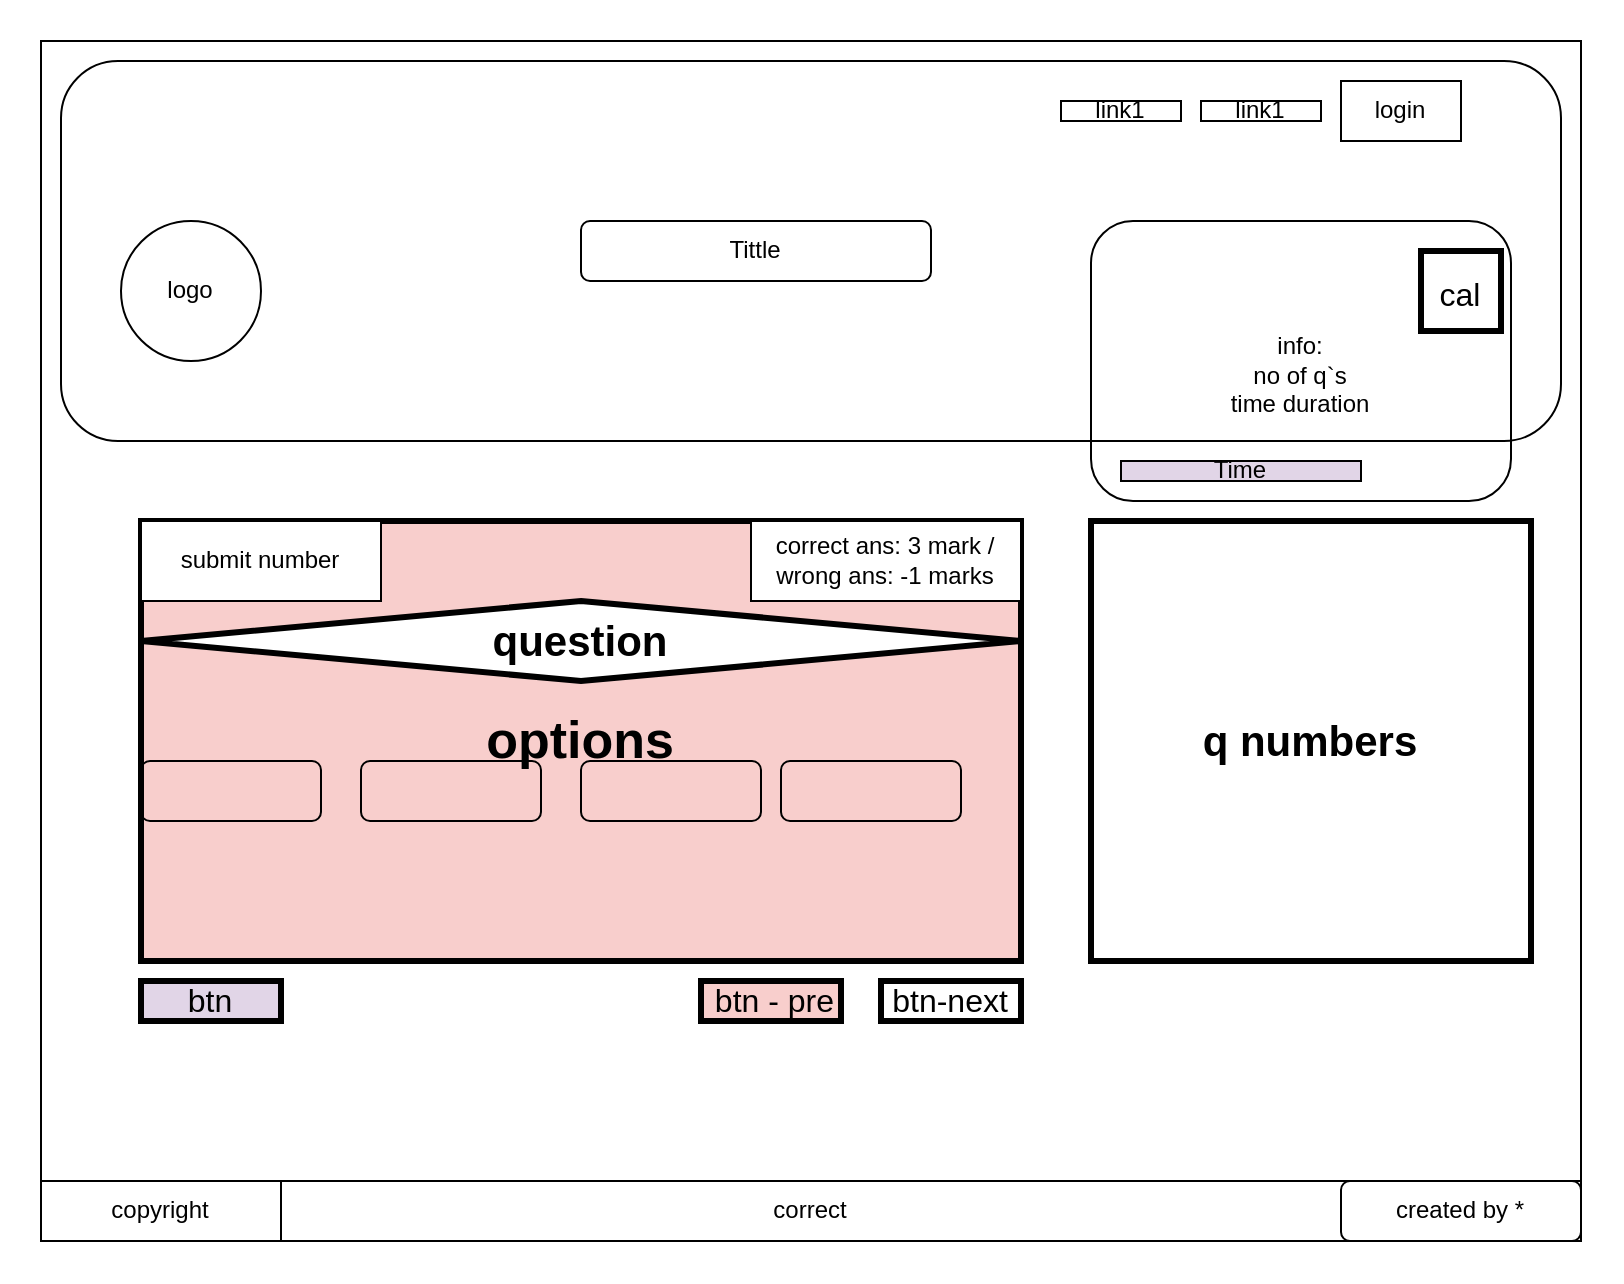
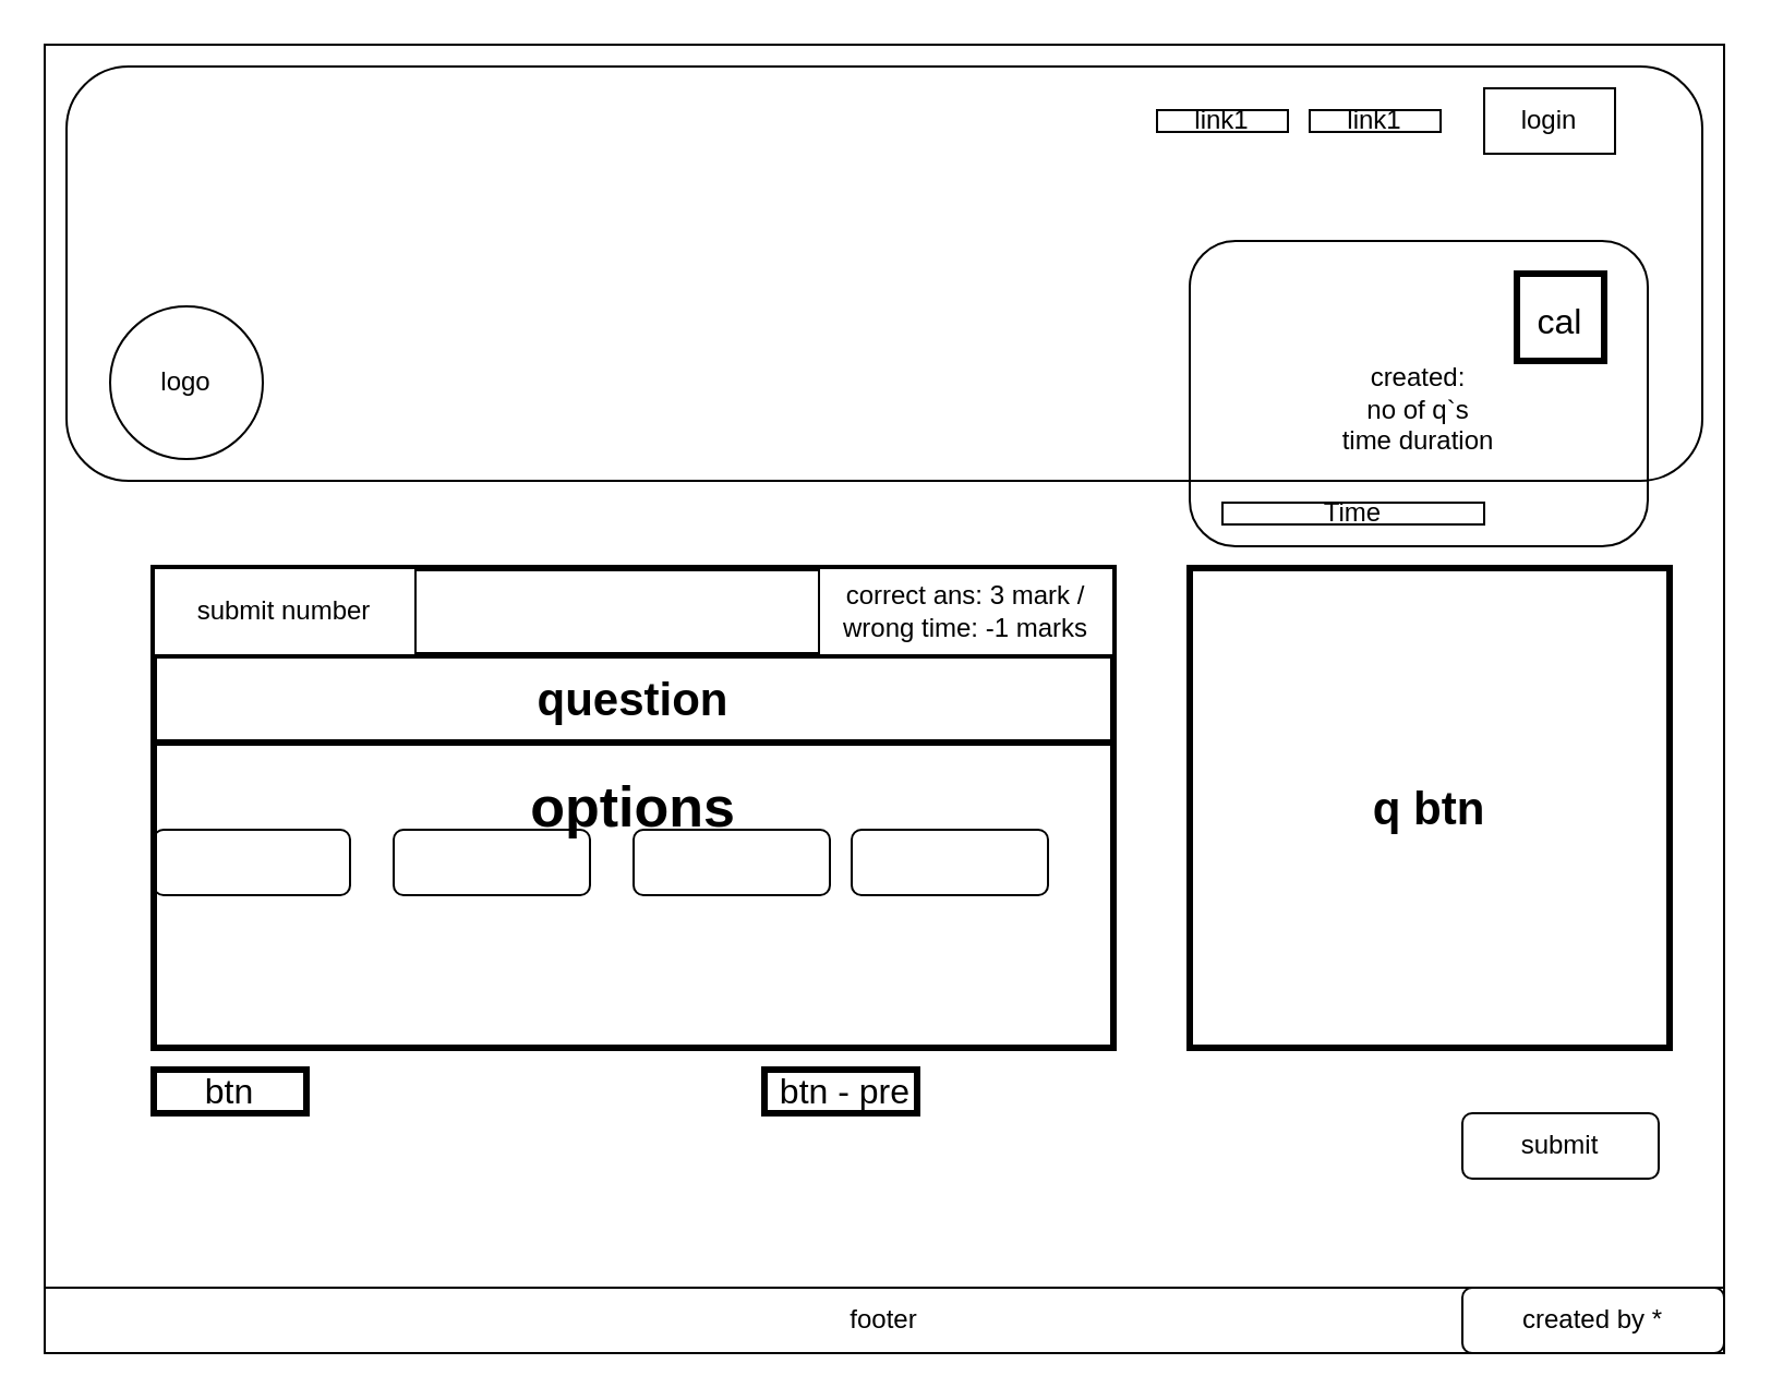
- <mxCell id="57" value="login" style="rounded=0;whiteSpace=wrap;html=1;fillStyle=auto;fillColor=none;gradientColor=none;" parent="1" vertex="1"><mxGeometry x="670" y="40" width="60" height="30" as="geometry" /></mxCell>
+ <mxCell id="57" value="login" style="rounded=0;whiteSpace=wrap;html=1;fillStyle=auto;fillColor=none;gradientColor=none;" parent="1" vertex="1"><mxGeometry x="680" y="40" width="60" height="30" as="geometry" /></mxCell>
- <mxCell id="64" value="Tittle" style="rounded=1;whiteSpace=wrap;html=1;" vertex="1" parent="1"><mxGeometry x="290" y="110" width="175" height="30" as="geometry" /></mxCell>
- <mxCell id="55" value="logo" style="ellipse;whiteSpace=wrap;html=1;aspect=fixed;rounded=0;fillColor=none;gradientColor=none;" parent="1" vertex="1"><mxGeometry x="60" y="110" width="70" height="70" as="geometry" /></mxCell>
+ <mxCell id="55" value="logo" style="ellipse;whiteSpace=wrap;html=1;aspect=fixed;rounded=0;fillColor=none;gradientColor=none;" parent="1" vertex="1"><mxGeometry x="50" y="140" width="70" height="70" as="geometry" /></mxCell>
- <mxCell id="50" value="&lt;font style=&quot;font-size: 16px;&quot;&gt;cal&lt;/font&gt;" style="whiteSpace=wrap;html=1;aspect=fixed;strokeWidth=3;fontSize=21;rounded=0;" parent="1" vertex="1"><mxGeometry x="710" y="125" width="40" height="40" as="geometry" /></mxCell>
+ <mxCell id="50" value="&lt;font style=&quot;font-size: 16px;&quot;&gt;cal&lt;/font&gt;" style="whiteSpace=wrap;html=1;aspect=fixed;strokeWidth=3;fontSize=21;rounded=0;" parent="1" vertex="1"><mxGeometry x="695" y="125" width="40" height="40" as="geometry" /></mxCell>
- <mxCell id="47" value="&lt;br&gt;info:&lt;br&gt;no of q`s&lt;br&gt;time duration" style="rounded=1;whiteSpace=wrap;html=1;fillStyle=auto;fillColor=none;gradientColor=none;shadow=0;glass=0;" parent="1" vertex="1"><mxGeometry x="545" y="110" width="210" height="140" as="geometry" /></mxCell>
+ <mxCell id="47" value="&lt;br&gt;created:&lt;br&gt;no of q`s&lt;br&gt;time duration" style="rounded=1;whiteSpace=wrap;html=1;fillStyle=auto;fillColor=none;gradientColor=none;shadow=0;glass=0;" parent="1" vertex="1"><mxGeometry x="545" y="110" width="210" height="140" as="geometry" /></mxCell>
- <mxCell id="65" value="Time" style="rounded=0;whiteSpace=wrap;html=1;shadow=0;glass=0;fillColor=#e1d5e7;" vertex="1" parent="1"><mxGeometry x="560" y="230" width="120" height="10" as="geometry" /></mxCell>
+ <mxCell id="65" value="Time" style="rounded=0;whiteSpace=wrap;html=1;shadow=0;glass=0;" vertex="1" parent="1"><mxGeometry x="560" y="230" width="120" height="10" as="geometry" /></mxCell>
- <mxCell id="69" value="correct ans: 3 mark / wrong ans: -1 marks" style="rounded=0;whiteSpace=wrap;html=1;shadow=0;glass=0;" vertex="1" parent="1"><mxGeometry x="375" y="260" width="135" height="40" as="geometry" /></mxCell>
+ <mxCell id="69" value="correct ans: 3 mark / wrong time: -1 marks" style="rounded=0;whiteSpace=wrap;html=1;shadow=0;glass=0;" vertex="1" parent="1"><mxGeometry x="375" y="260" width="135" height="40" as="geometry" /></mxCell>
- <mxCell id="54" value="&lt;b&gt;&lt;font style=&quot;font-size: 21px;&quot;&gt;question&lt;/font&gt;&lt;/b&gt;" style="rhombus;whiteSpace=wrap;html=1;strokeWidth=3;fontSize=16;" parent="1" vertex="1"><mxGeometry x="70" y="300" width="440" height="40" as="geometry" /></mxCell>
+ <mxCell id="54" value="&lt;b&gt;&lt;font style=&quot;font-size: 21px;&quot;&gt;question&lt;/font&gt;&lt;/b&gt;" style="rounded=0;whiteSpace=wrap;html=1;strokeWidth=3;fontSize=16;" parent="1" vertex="1"><mxGeometry x="70" y="300" width="440" height="40" as="geometry" /></mxCell>
- <mxCell id="48" value="&lt;span style=&quot;font-size: 26px;&quot;&gt;&lt;b&gt;options&lt;/b&gt;&lt;/span&gt;" style="rounded=0;whiteSpace=wrap;html=1;strokeWidth=3;fillColor=#f8cecc;" parent="1" vertex="1"><mxGeometry x="70" y="260" width="440" height="220" as="geometry" /></mxCell>
+ <mxCell id="48" value="&lt;span style=&quot;font-size: 26px;&quot;&gt;&lt;b&gt;options&lt;/b&gt;&lt;/span&gt;" style="rounded=0;whiteSpace=wrap;html=1;strokeWidth=3;" parent="1" vertex="1"><mxGeometry x="70" y="260" width="440" height="220" as="geometry" /></mxCell>
- <mxCell id="49" value="&lt;font style=&quot;font-size: 21px;&quot;&gt;&lt;b&gt;q numbers&lt;/b&gt;&lt;/font&gt;" style="whiteSpace=wrap;html=1;aspect=fixed;strokeWidth=3;rounded=0;" parent="1" vertex="1"><mxGeometry x="545" y="260" width="220" height="220" as="geometry" /></mxCell>
+ <mxCell id="49" value="&lt;font style=&quot;font-size: 21px;&quot;&gt;&lt;b&gt;q btn&lt;/b&gt;&lt;/font&gt;" style="whiteSpace=wrap;html=1;aspect=fixed;strokeWidth=3;rounded=0;" parent="1" vertex="1"><mxGeometry x="545" y="260" width="220" height="220" as="geometry" /></mxCell>
- <mxCell id="52" value="btn" style="rounded=0;whiteSpace=wrap;html=1;strokeWidth=3;fontSize=16;fillColor=#e1d5e7;" parent="1" vertex="1"><mxGeometry x="70" y="490" width="70" height="20" as="geometry" /></mxCell>
+ <mxCell id="52" value="btn" style="rounded=0;whiteSpace=wrap;html=1;strokeWidth=3;fontSize=16;" parent="1" vertex="1"><mxGeometry x="70" y="490" width="70" height="20" as="geometry" /></mxCell>
- <mxCell id="51" value="&amp;nbsp;btn - pre" style="rounded=0;whiteSpace=wrap;html=1;strokeWidth=3;fontSize=16;fillColor=#f8cecc;" parent="1" vertex="1"><mxGeometry x="350" y="490" width="70" height="20" as="geometry" /></mxCell>
+ <mxCell id="51" value="&amp;nbsp;btn - pre" style="rounded=0;whiteSpace=wrap;html=1;strokeWidth=3;fontSize=16;" parent="1" vertex="1"><mxGeometry x="350" y="490" width="70" height="20" as="geometry" /></mxCell>
- <mxCell id="53" value="btn-next" style="rounded=0;whiteSpace=wrap;html=1;strokeWidth=3;fontSize=16;" parent="1" vertex="1"><mxGeometry x="440" y="490" width="70" height="20" as="geometry" /></mxCell>
+ <mxCell id="63" value="submit" style="rounded=1;whiteSpace=wrap;html=1;" vertex="1" parent="1"><mxGeometry x="670" y="510" width="90" height="30" as="geometry" /></mxCell>
- <mxCell id="68" value="copyright" style="rounded=0;whiteSpace=wrap;html=1;shadow=0;glass=0;" vertex="1" parent="1"><mxGeometry x="20" y="590" width="120" height="30" as="geometry" /></mxCell>
- <mxCell id="66" value="correct" style="rounded=0;whiteSpace=wrap;html=1;shadow=0;glass=0;" vertex="1" parent="1"><mxGeometry x="20" y="590" width="770" height="30" as="geometry" /></mxCell>
+ <mxCell id="66" value="footer" style="rounded=0;whiteSpace=wrap;html=1;shadow=0;glass=0;" vertex="1" parent="1"><mxGeometry x="20" y="590" width="770" height="30" as="geometry" /></mxCell>
